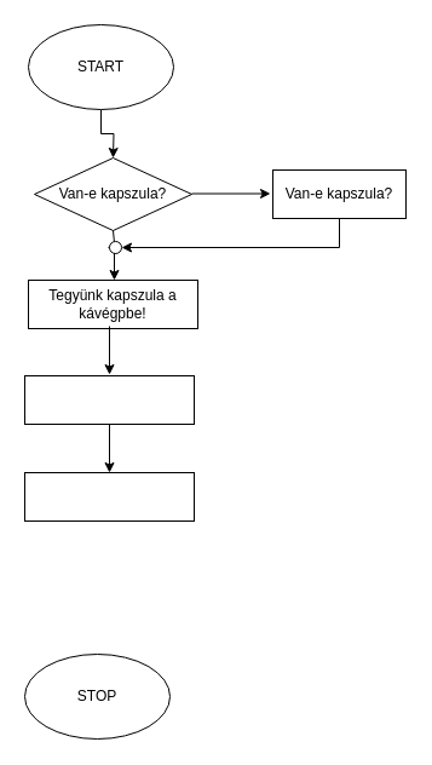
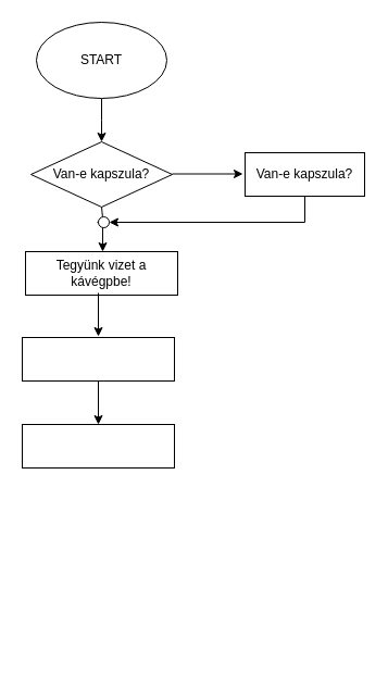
- <mxCell id="4" value="START" style="ellipse;whiteSpace=wrap;html=1;" parent="1" vertex="1"><mxGeometry x="23" y="20" width="120" height="70" as="geometry" /></mxCell>
+ <mxCell id="4" value="START" style="ellipse;whiteSpace=wrap;html=1;" parent="1" vertex="1"><mxGeometry x="33" y="20" width="120" height="70" as="geometry" /></mxCell>
- <mxCell id="6" value="Tegyünk kapszula a kávégpbe!" style="rounded=0;whiteSpace=wrap;html=1;" parent="1" vertex="1"><mxGeometry x="23" y="231" width="140" height="40" as="geometry" /></mxCell>
+ <mxCell id="6" value="Tegyünk vizet a kávégpbe!" style="rounded=0;whiteSpace=wrap;html=1;" parent="1" vertex="1"><mxGeometry x="23" y="231" width="140" height="40" as="geometry" /></mxCell>
- <mxCell id="2" value="STOP" style="ellipse;whiteSpace=wrap;html=1;" parent="1" vertex="1"><mxGeometry x="20" y="540" width="120" height="70" as="geometry" /></mxCell>
